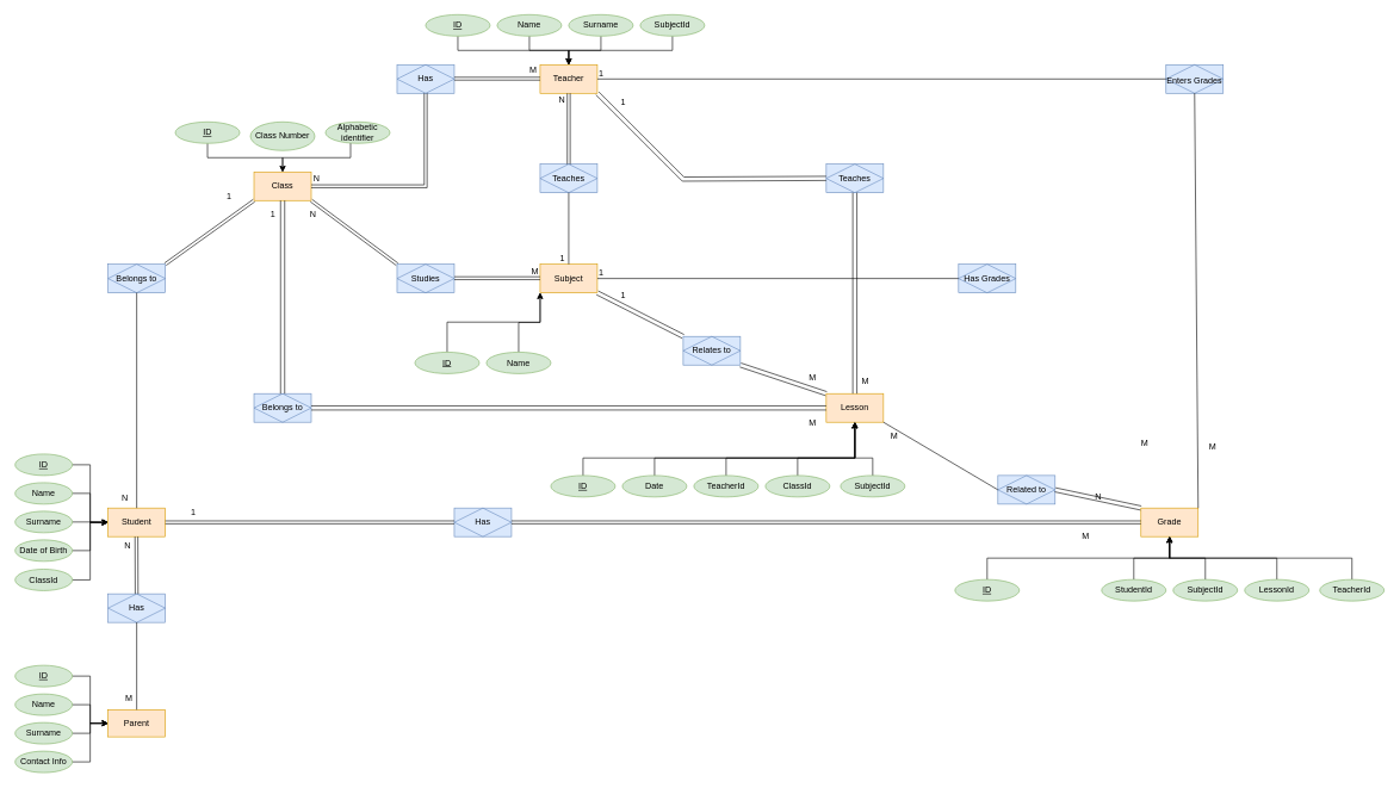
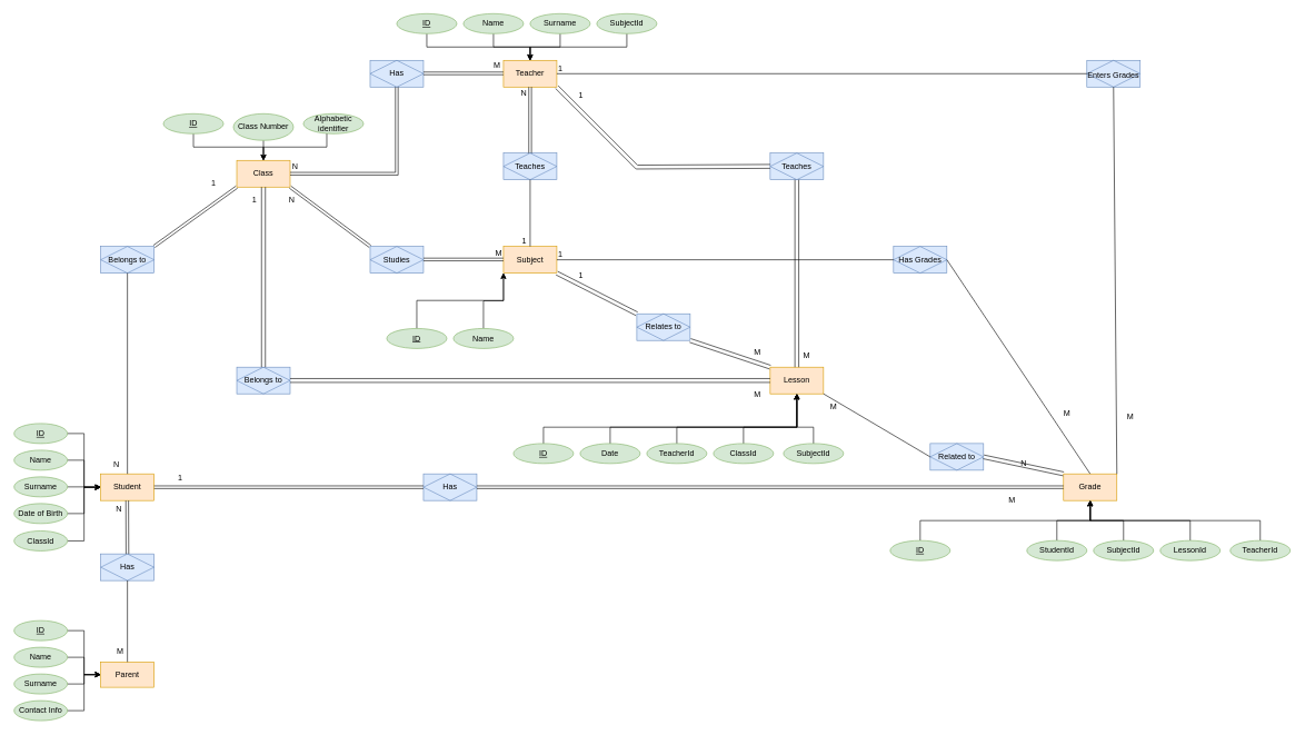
+ <mxCell id="14" value="" style="edgeStyle=orthogonalEdgeStyle;rounded=0;orthogonalLoop=1;jettySize=auto;html=1;" parent="1" source="15" target="11" edge="1"><mxGeometry relative="1" as="geometry"><Array as="points"><mxPoint x="394" y="220" /><mxPoint x="394" y="220" /></Array></mxGeometry></mxCell>
+ <mxCell id="82" value="" style="endArrow=none;html=1;rounded=0;exitX=0.5;exitY=0;exitDx=0;exitDy=0;entryX=1;entryY=0.5;entryDx=0;entryDy=0;" parent="1" source="60" target="79" edge="1"><mxGeometry relative="1" as="geometry"><mxPoint x="1124" y="540" as="sourcePoint" /><mxPoint x="1124" y="140" as="targetPoint" /><Array as="points" /></mxGeometry></mxCell>
